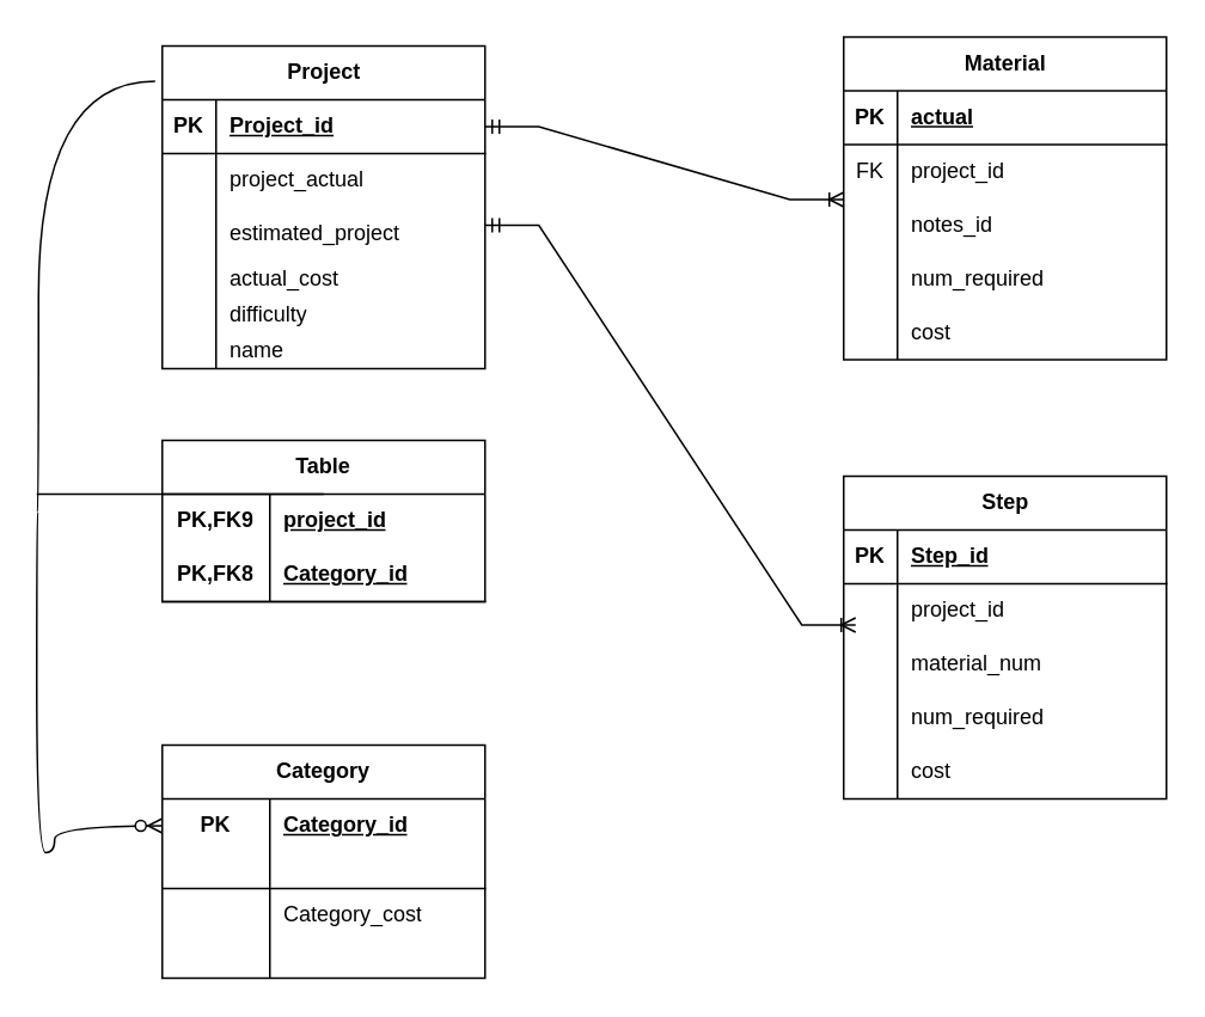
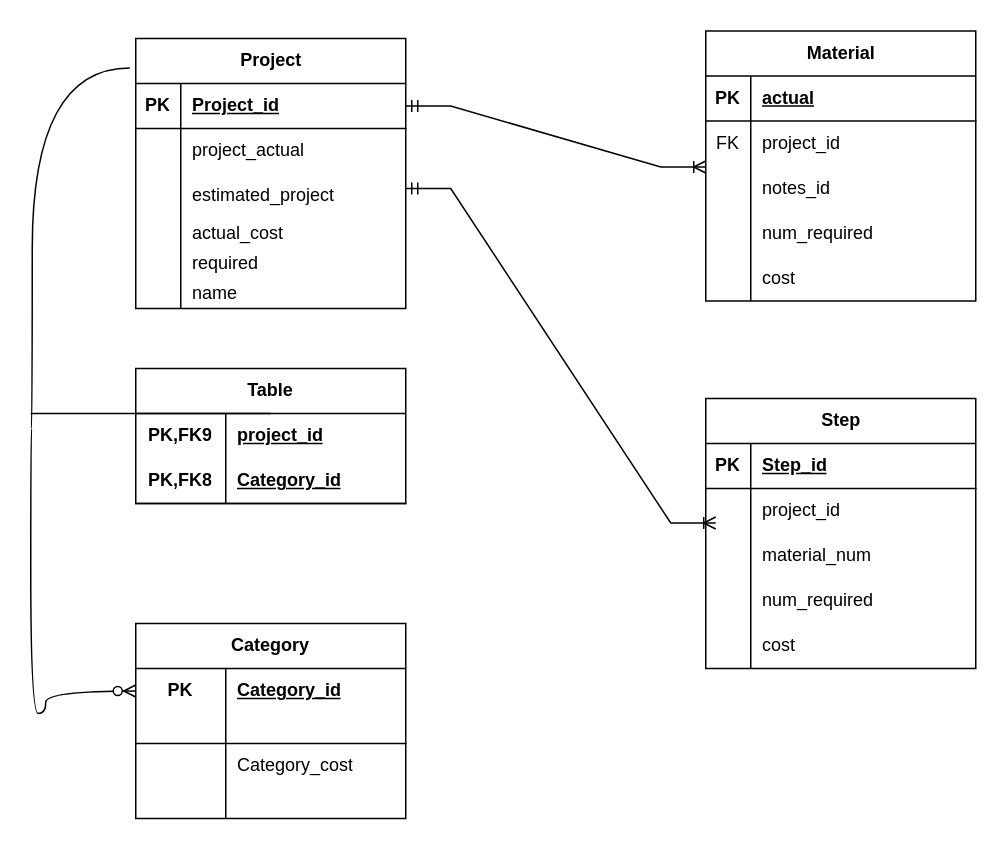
- <mxCell id="17" value="difficulty" style="shape=partialRectangle;connectable=0;fillColor=none;top=0;left=0;bottom=0;right=0;align=left;spacingLeft=6;overflow=hidden;whiteSpace=wrap;html=1;" vertex="1" parent="15"><mxGeometry x="30" width="150" height="20" as="geometry"><mxRectangle width="150" height="20" as="alternateBounds" /></mxGeometry></mxCell>
+ <mxCell id="17" value="required" style="shape=partialRectangle;connectable=0;fillColor=none;top=0;left=0;bottom=0;right=0;align=left;spacingLeft=6;overflow=hidden;whiteSpace=wrap;html=1;" vertex="1" parent="15"><mxGeometry x="30" width="150" height="20" as="geometry"><mxRectangle width="150" height="20" as="alternateBounds" /></mxGeometry></mxCell>
